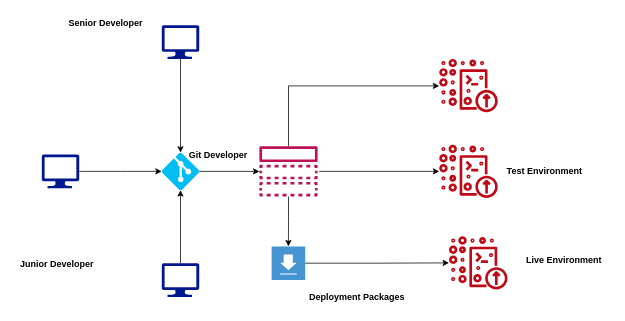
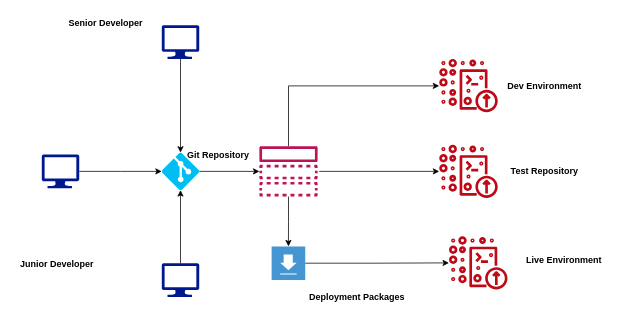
+ <mxCell id="23" value="&lt;b&gt;Dev Environment&lt;/b&gt;" style="text;html=1;resizable=0;autosize=1;align=center;verticalAlign=middle;points=[];fillColor=none;strokeColor=none;rounded=0;" parent="1" vertex="1"><mxGeometry x="670" y="103.5" width="110" height="20" as="geometry" /></mxCell>
- <mxCell id="24" value="&lt;b&gt;Git Developer&lt;/b&gt;" style="text;html=1;resizable=0;autosize=1;align=center;verticalAlign=middle;points=[];fillColor=none;strokeColor=none;rounded=0;" parent="1" vertex="1"><mxGeometry x="240" y="195.5" width="100" height="20" as="geometry" /></mxCell>
+ <mxCell id="24" value="&lt;b&gt;Git Repository&lt;/b&gt;" style="text;html=1;resizable=0;autosize=1;align=center;verticalAlign=middle;points=[];fillColor=none;strokeColor=none;rounded=0;" parent="1" vertex="1"><mxGeometry x="240" y="195.5" width="100" height="20" as="geometry" /></mxCell>
- <mxCell id="22" value="&lt;b&gt;Test Environment&lt;/b&gt;" style="text;html=1;resizable=0;autosize=1;align=center;verticalAlign=middle;points=[];fillColor=none;strokeColor=none;rounded=0;" parent="1" vertex="1"><mxGeometry x="665" y="218" width="120" height="20" as="geometry" /></mxCell>
+ <mxCell id="22" value="&lt;b&gt;Test Repository&lt;/b&gt;" style="text;html=1;resizable=0;autosize=1;align=center;verticalAlign=middle;points=[];fillColor=none;strokeColor=none;rounded=0;" parent="1" vertex="1"><mxGeometry x="665" y="218" width="120" height="20" as="geometry" /></mxCell>
